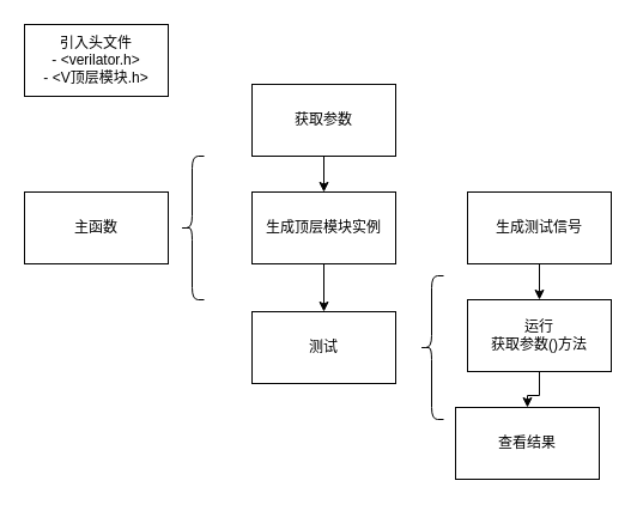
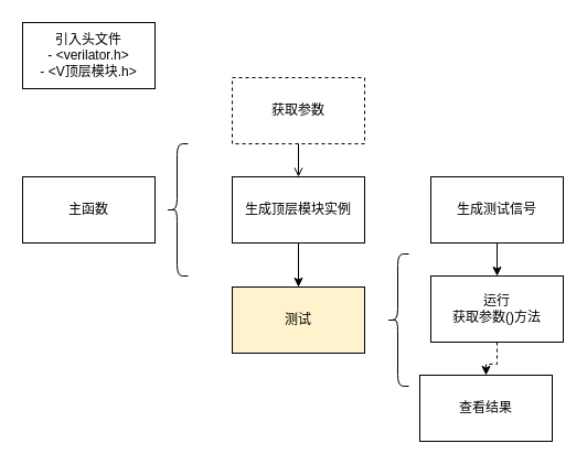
- <mxCell id="6" value="获取参数" style="rounded=0;whiteSpace=wrap;html=1;" vertex="1" parent="1"><mxGeometry x="210" y="70" width="120" height="60" as="geometry" /></mxCell>
+ <mxCell id="6" value="获取参数" style="rounded=0;whiteSpace=wrap;html=1;dashed=1;" vertex="1" parent="1"><mxGeometry x="210" y="70" width="120" height="60" as="geometry" /></mxCell>
- <mxCell id="5" value="" style="edgeStyle=orthogonalEdgeStyle;rounded=0;orthogonalLoop=1;jettySize=auto;html=1;" edge="1" parent="1" source="6" target="8"><mxGeometry relative="1" as="geometry" /></mxCell>
+ <mxCell id="5" value="" style="edgeStyle=orthogonalEdgeStyle;rounded=0;orthogonalLoop=1;jettySize=auto;html=1;endArrow=open;" edge="1" parent="1" source="6" target="8"><mxGeometry relative="1" as="geometry" /></mxCell>
- <mxCell id="9" value="测试" style="whiteSpace=wrap;html=1;rounded=0;" vertex="1" parent="1"><mxGeometry x="210" y="260" width="120" height="60" as="geometry" /></mxCell>
+ <mxCell id="9" value="测试" style="whiteSpace=wrap;html=1;rounded=0;fillColor=#fff2cc;" vertex="1" parent="1"><mxGeometry x="210" y="260" width="120" height="60" as="geometry" /></mxCell>
- <mxCell id="13" value="" style="edgeStyle=orthogonalEdgeStyle;rounded=0;orthogonalLoop=1;jettySize=auto;html=1;" edge="1" parent="1" source="14" target="15"><mxGeometry relative="1" as="geometry" /></mxCell>
+ <mxCell id="13" value="" style="edgeStyle=orthogonalEdgeStyle;rounded=0;orthogonalLoop=1;jettySize=auto;html=1;dashed=1;" edge="1" parent="1" source="14" target="15"><mxGeometry relative="1" as="geometry" /></mxCell>
